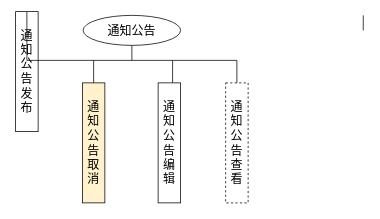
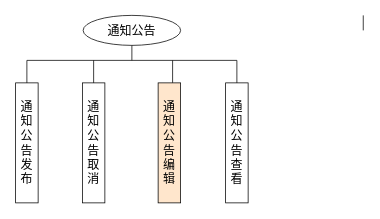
- <mxCell id="3" value="&lt;font style=&quot;font-size: 16px;&quot;&gt;通知公告发布&lt;/font&gt;" style="rounded=0;whiteSpace=wrap;html=1;" vertex="1" parent="1"><mxGeometry x="20" y="15" width="30" height="160" as="geometry" /></mxCell>
+ <mxCell id="3" value="&lt;font style=&quot;font-size: 16px;&quot;&gt;通知公告发布&lt;/font&gt;" style="rounded=0;whiteSpace=wrap;html=1;" vertex="1" parent="1"><mxGeometry x="20" y="110" width="30" height="160" as="geometry" /></mxCell>
- <mxCell id="9" value="&lt;font style=&quot;font-size: 16px;&quot;&gt;通知公告取消&lt;/font&gt;" style="rounded=0;whiteSpace=wrap;html=1;fillColor=#fff2cc;" vertex="1" parent="1"><mxGeometry x="109" y="110" width="30" height="160" as="geometry" /></mxCell>
+ <mxCell id="9" value="&lt;font style=&quot;font-size: 16px;&quot;&gt;通知公告取消&lt;/font&gt;" style="rounded=0;whiteSpace=wrap;html=1;" vertex="1" parent="1"><mxGeometry x="109" y="110" width="30" height="160" as="geometry" /></mxCell>
- <mxCell id="10" value="&lt;font style=&quot;font-size: 16px;&quot;&gt;通知公告编辑&lt;/font&gt;" style="rounded=0;whiteSpace=wrap;html=1;" vertex="1" parent="1"><mxGeometry x="210" y="110" width="30" height="160" as="geometry" /></mxCell>
+ <mxCell id="10" value="&lt;font style=&quot;font-size: 16px;&quot;&gt;通知公告编辑&lt;/font&gt;" style="rounded=0;whiteSpace=wrap;html=1;fillColor=#ffe6cc;" vertex="1" parent="1"><mxGeometry x="210" y="110" width="30" height="160" as="geometry" /></mxCell>
- <mxCell id="11" value="&lt;font style=&quot;font-size: 16px;&quot;&gt;通知公告查看&lt;/font&gt;" style="rounded=0;whiteSpace=wrap;html=1;dashed=1;" vertex="1" parent="1"><mxGeometry x="300" y="110" width="30" height="160" as="geometry" /></mxCell>
+ <mxCell id="11" value="&lt;font style=&quot;font-size: 16px;&quot;&gt;通知公告查看&lt;/font&gt;" style="rounded=0;whiteSpace=wrap;html=1;" vertex="1" parent="1"><mxGeometry x="300" y="110" width="30" height="160" as="geometry" /></mxCell>
